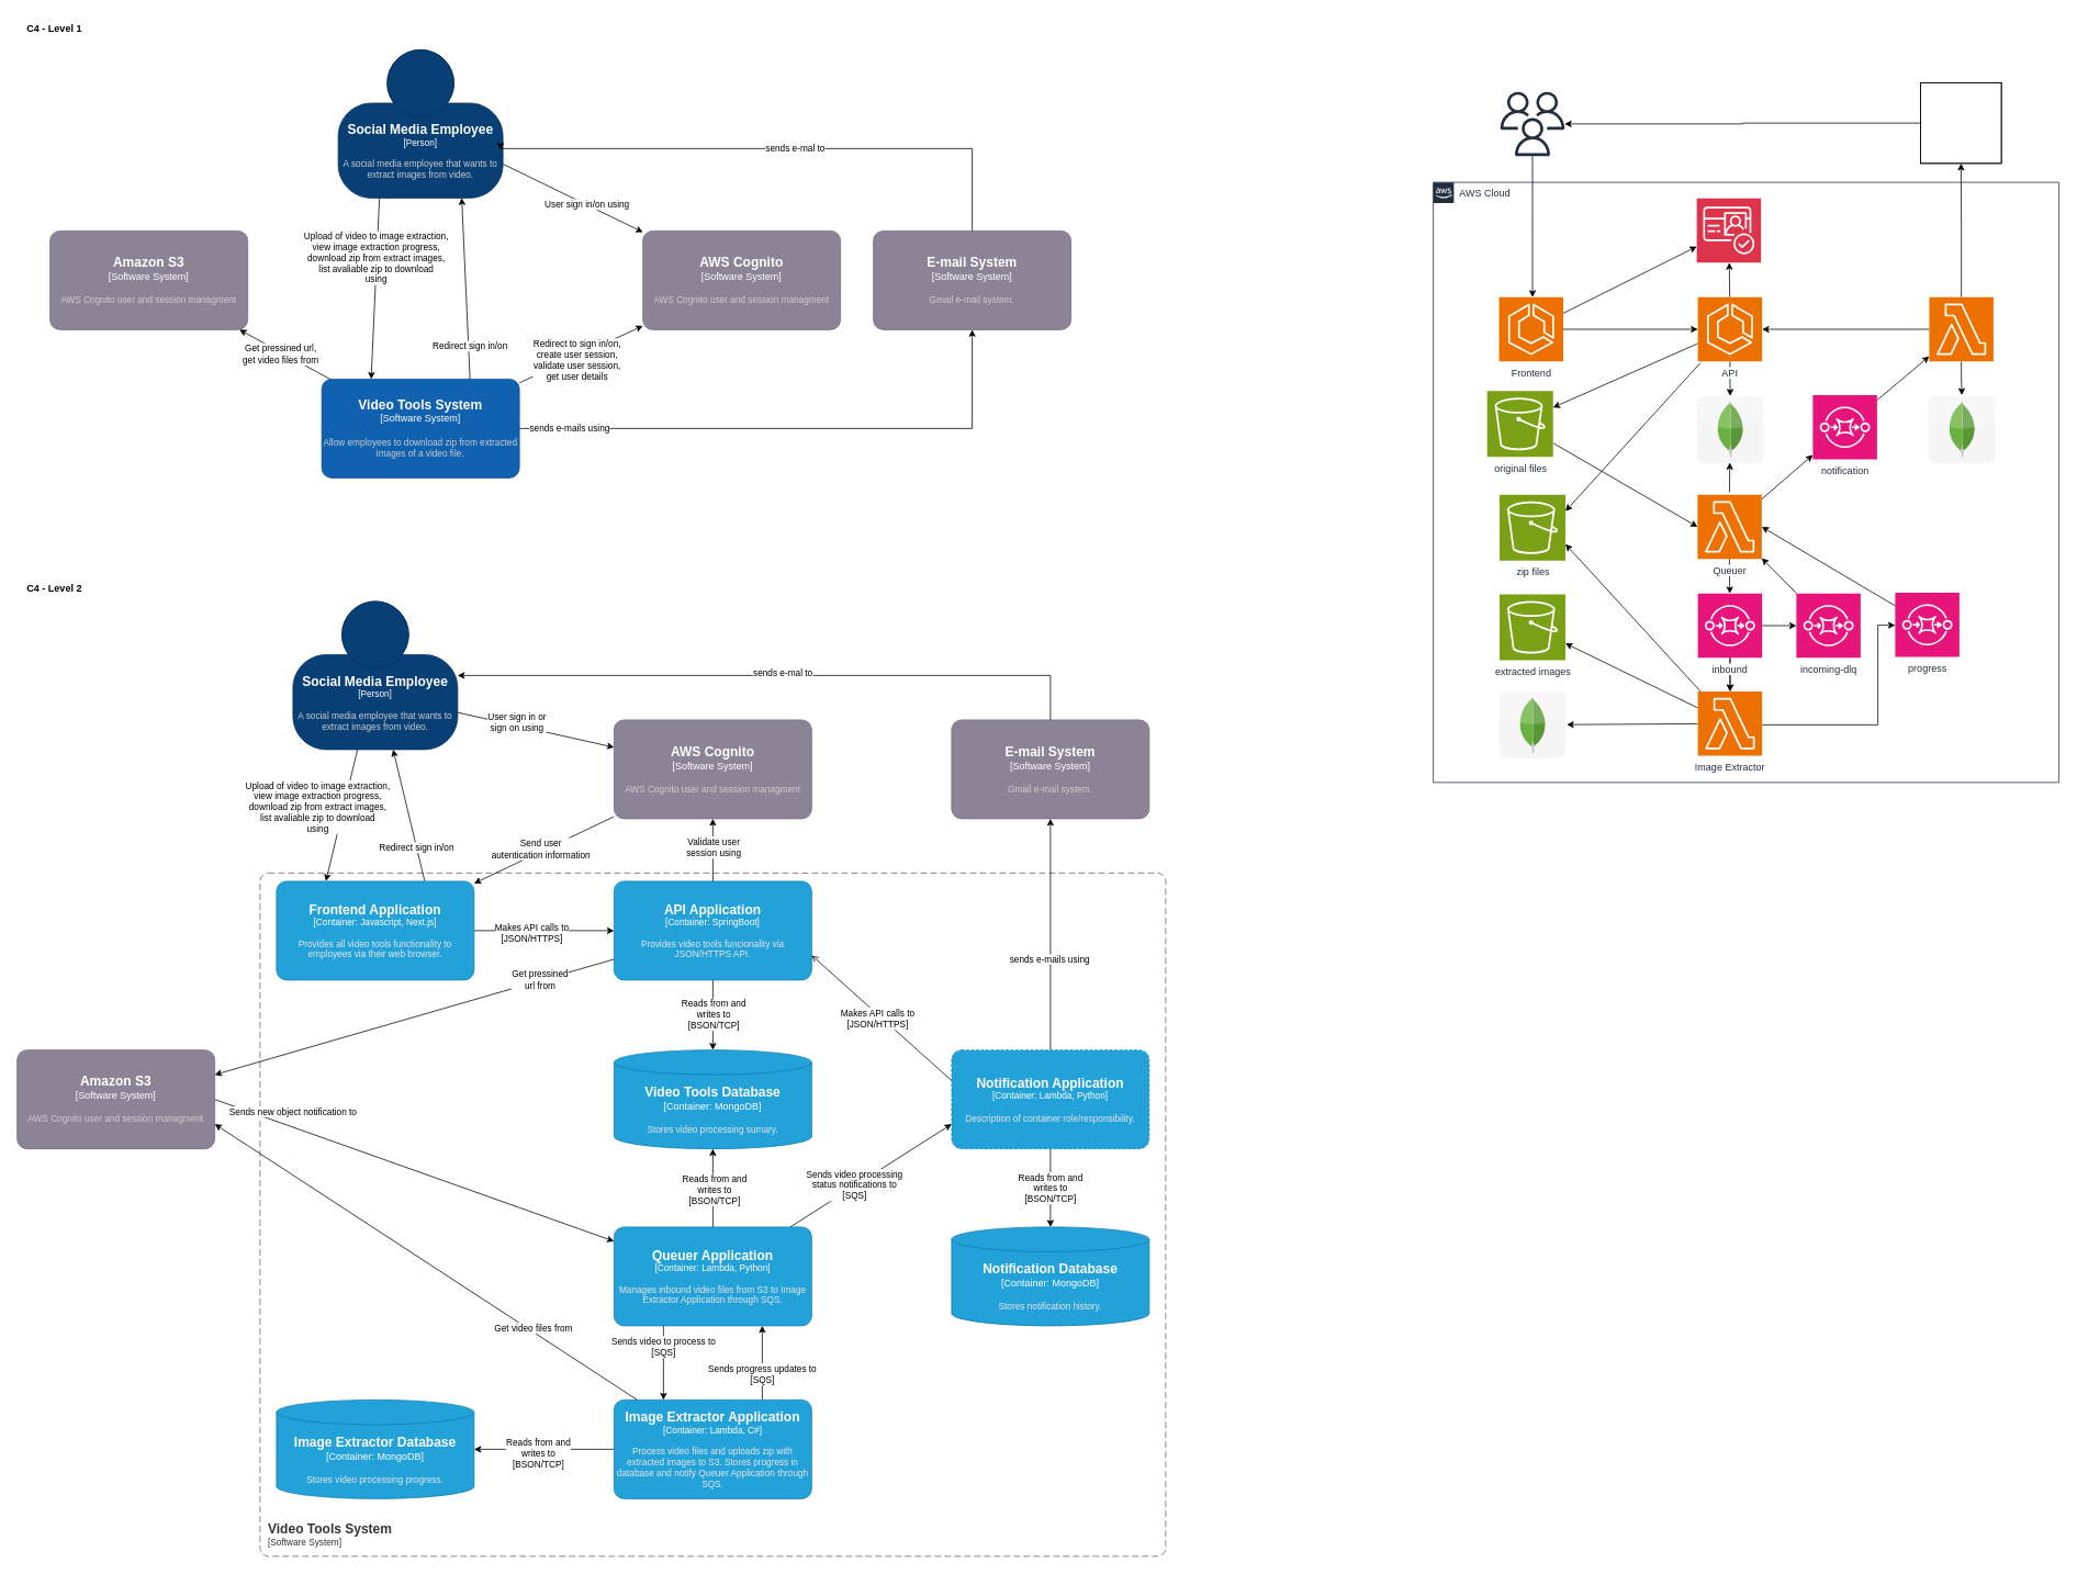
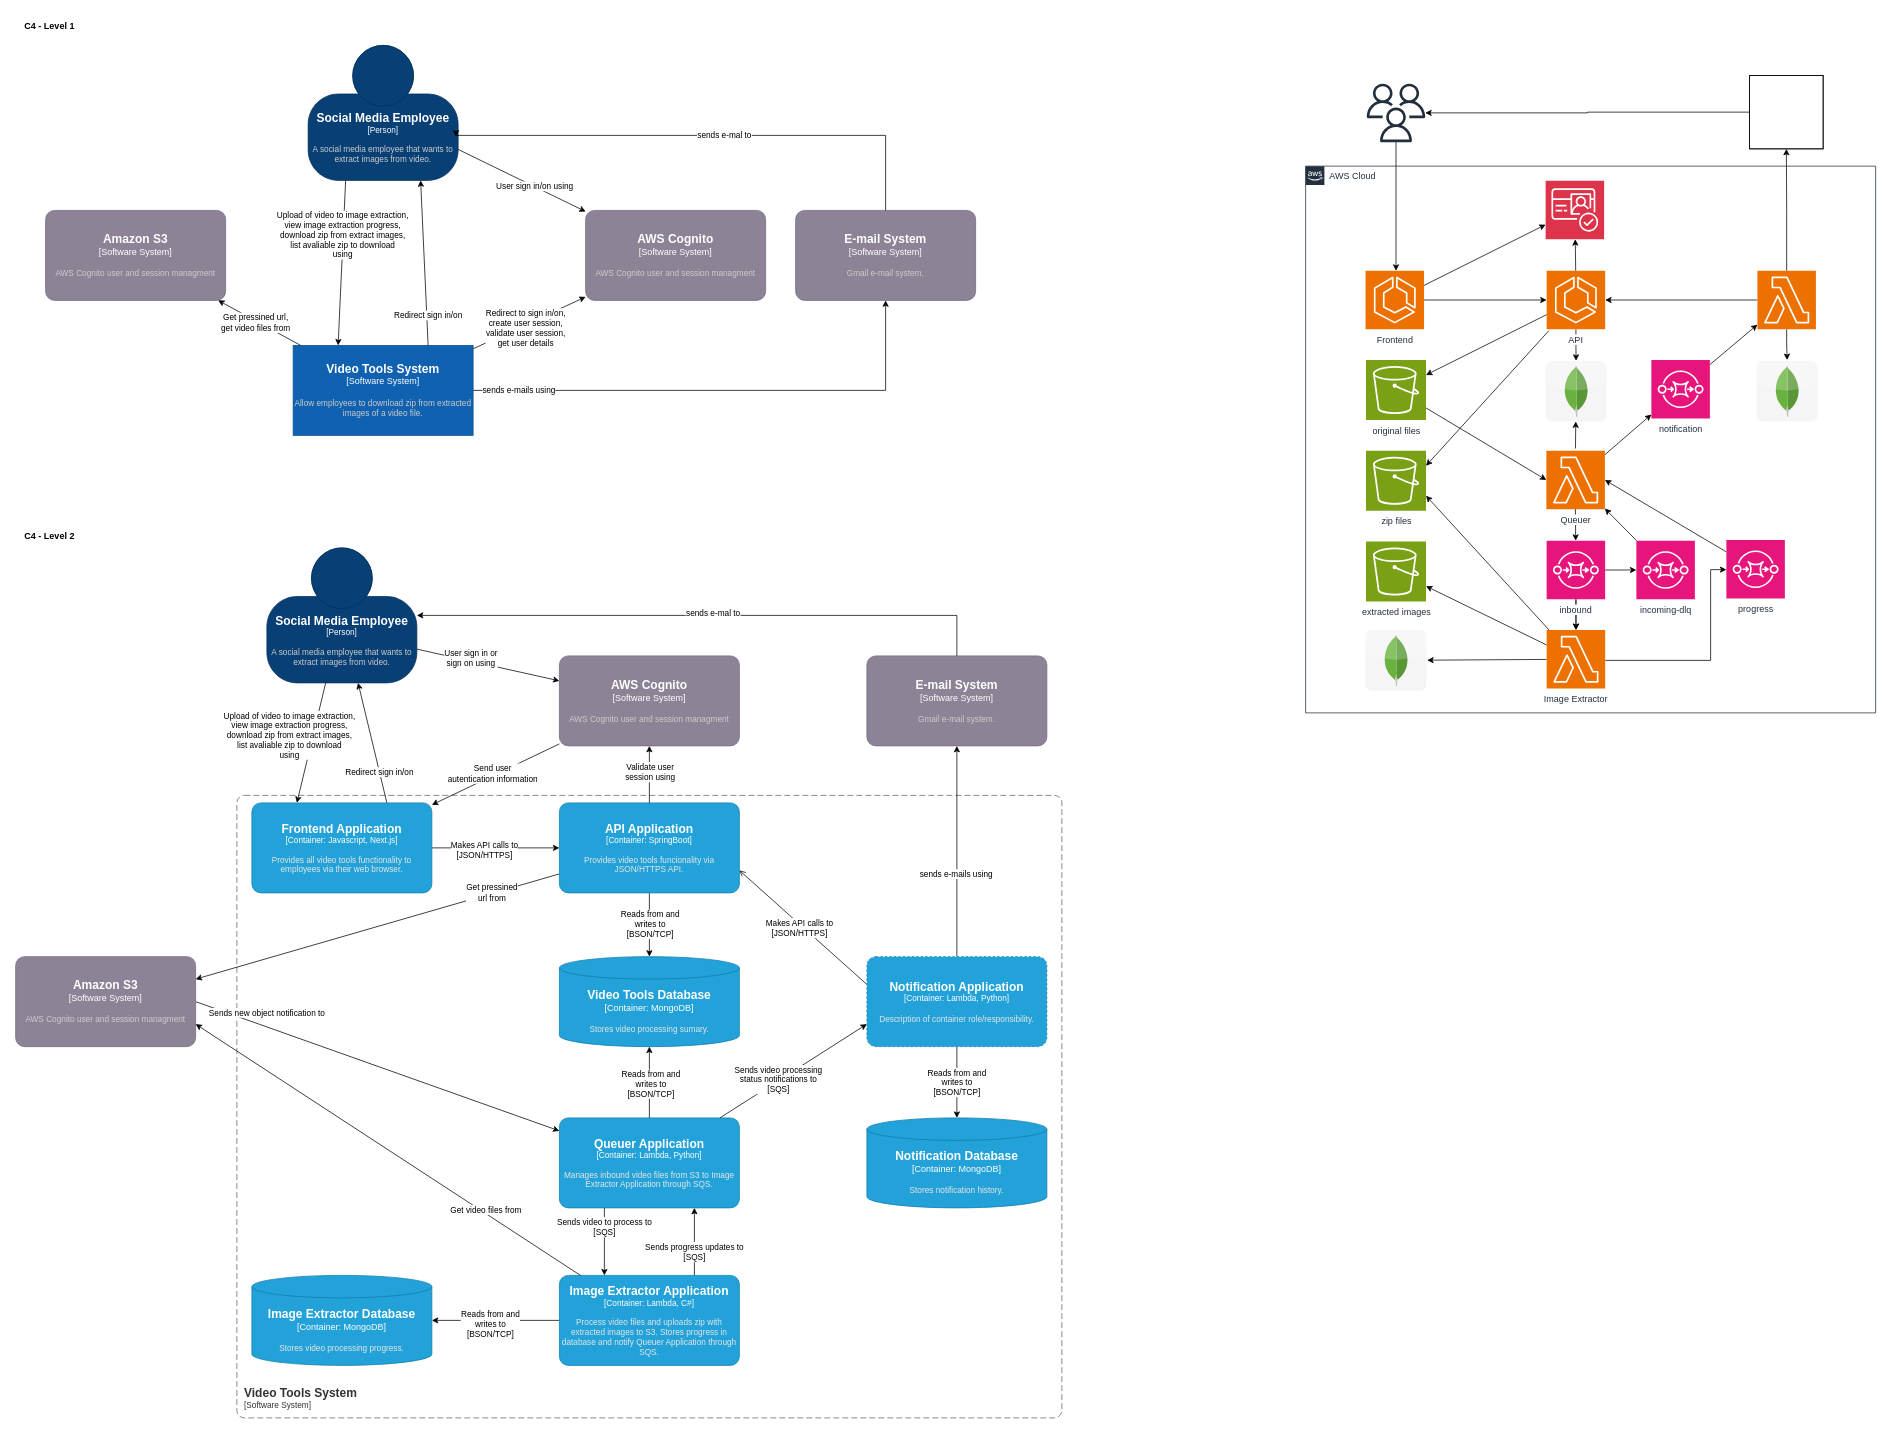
- <mxCell id="71" value="original files" style="sketch=0;points=[[0,0,0],[0.25,0,0],[0.5,0,0],[0.75,0,0],[1,0,0],[0,1,0],[0.25,1,0],[0.5,1,0],[0.75,1,0],[1,1,0],[0,0.25,0],[0,0.5,0],[0,0.75,0],[1,0.25,0],[1,0.5,0],[1,0.75,0]];outlineConnect=0;fontColor=#232F3E;fillColor=#7AA116;strokeColor=#ffffff;dashed=0;verticalLabelPosition=bottom;verticalAlign=top;align=center;html=1;fontSize=12;fontStyle=0;aspect=fixed;shape=mxgraph.aws4.resourceIcon;resIcon=mxgraph.aws4.s3;" parent="65" vertex="1"><mxGeometry x="65.5" y="253.5" width="80" height="80" as="geometry" /></mxCell>
+ <mxCell id="71" value="original files" style="sketch=0;points=[[0,0,0],[0.25,0,0],[0.5,0,0],[0.75,0,0],[1,0,0],[0,1,0],[0.25,1,0],[0.5,1,0],[0.75,1,0],[1,1,0],[0,0.25,0],[0,0.5,0],[0,0.75,0],[1,0.25,0],[1,0.5,0],[1,0.75,0]];outlineConnect=0;fontColor=#232F3E;fillColor=#7AA116;strokeColor=#ffffff;dashed=0;verticalLabelPosition=bottom;verticalAlign=top;align=center;html=1;fontSize=12;fontStyle=0;aspect=fixed;shape=mxgraph.aws4.resourceIcon;resIcon=mxgraph.aws4.s3;" parent="65" vertex="1"><mxGeometry x="80.5" y="258.5" width="80" height="80" as="geometry" /></mxCell>
- <mxCell id="11" value="&lt;font style=&quot;font-size: 16px&quot;&gt;&lt;b&gt;Video Tools System&lt;/b&gt;&lt;/font&gt;&lt;div&gt;[Software System]&lt;/div&gt;&lt;br&gt;&lt;div&gt;&lt;font style=&quot;font-size: 11px&quot;&gt;&lt;font color=&quot;#cccccc&quot;&gt;Allow employees to download zip from extracted images of a video file.&lt;/font&gt;&lt;/div&gt;" style="rounded=1;whiteSpace=wrap;html=1;labelBackgroundColor=none;fillColor=#1061B0;fontColor=#ffffff;align=center;arcSize=10;strokeColor=#0D5091;metaEdit=1;resizable=0;points=[[0.25,0,0],[0.5,0,0],[0.75,0,0],[1,0.25,0],[1,0.5,0],[1,0.75,0],[0.75,1,0],[0.5,1,0],[0.25,1,0],[0,0.75,0],[0,0.5,0],[0,0.25,0]];" parent="1" vertex="1"><mxGeometry x="390" y="460" width="240" height="120" as="geometry" /></mxCell>
+ <mxCell id="11" value="&lt;font style=&quot;font-size: 16px&quot;&gt;&lt;b&gt;Video Tools System&lt;/b&gt;&lt;/font&gt;&lt;div&gt;[Software System]&lt;/div&gt;&lt;br&gt;&lt;div&gt;&lt;font style=&quot;font-size: 11px&quot;&gt;&lt;font color=&quot;#cccccc&quot;&gt;Allow employees to download zip from extracted images of a video file.&lt;/font&gt;&lt;/div&gt;" style="whiteSpace=wrap;html=1;labelBackgroundColor=none;fillColor=#1061B0;fontColor=#ffffff;align=center;arcSize=10;strokeColor=#0D5091;metaEdit=1;resizable=0;points=[[0.25,0,0],[0.5,0,0],[0.75,0,0],[1,0.25,0],[1,0.5,0],[1,0.75,0],[0.75,1,0],[0.5,1,0],[0.25,1,0],[0,0.75,0],[0,0.5,0],[0,0.25,0]];rounded=0;" parent="1" vertex="1"><mxGeometry x="390" y="460" width="240" height="120" as="geometry" /></mxCell>
